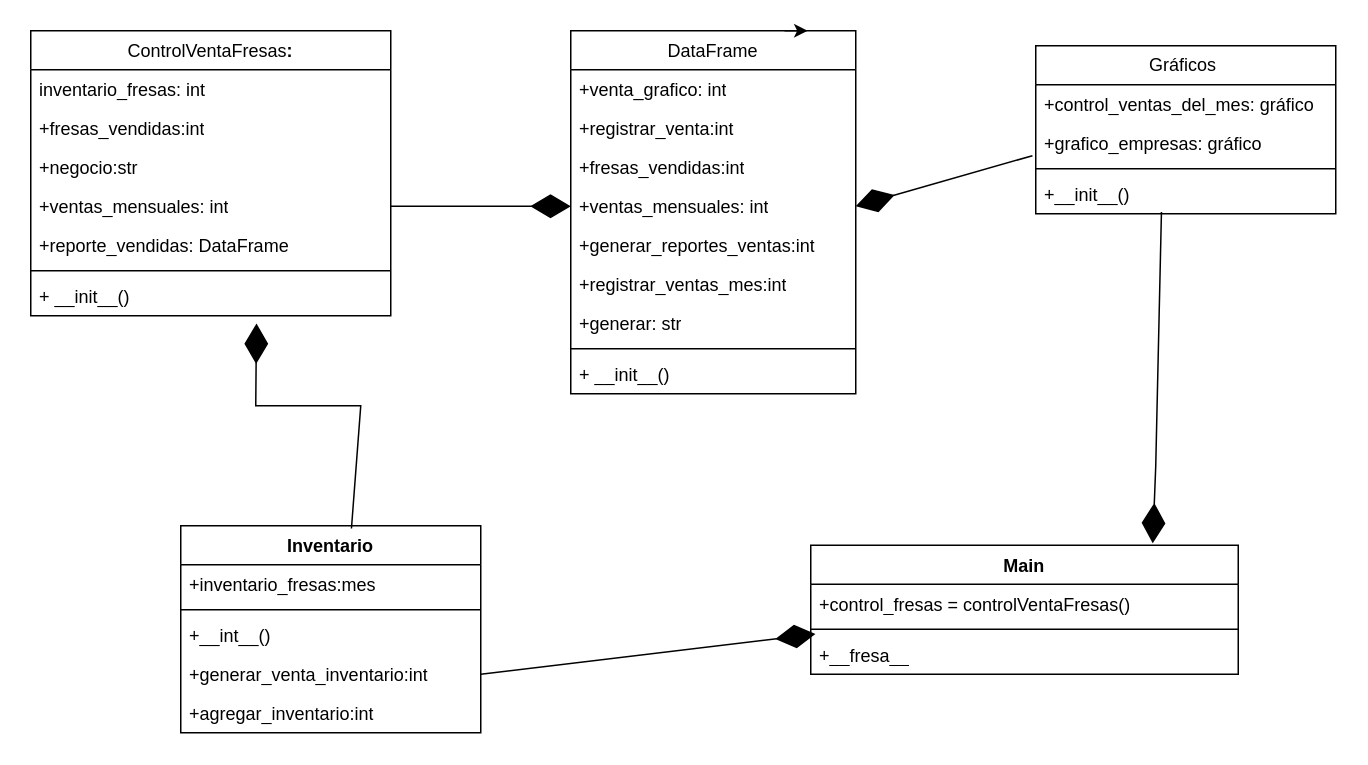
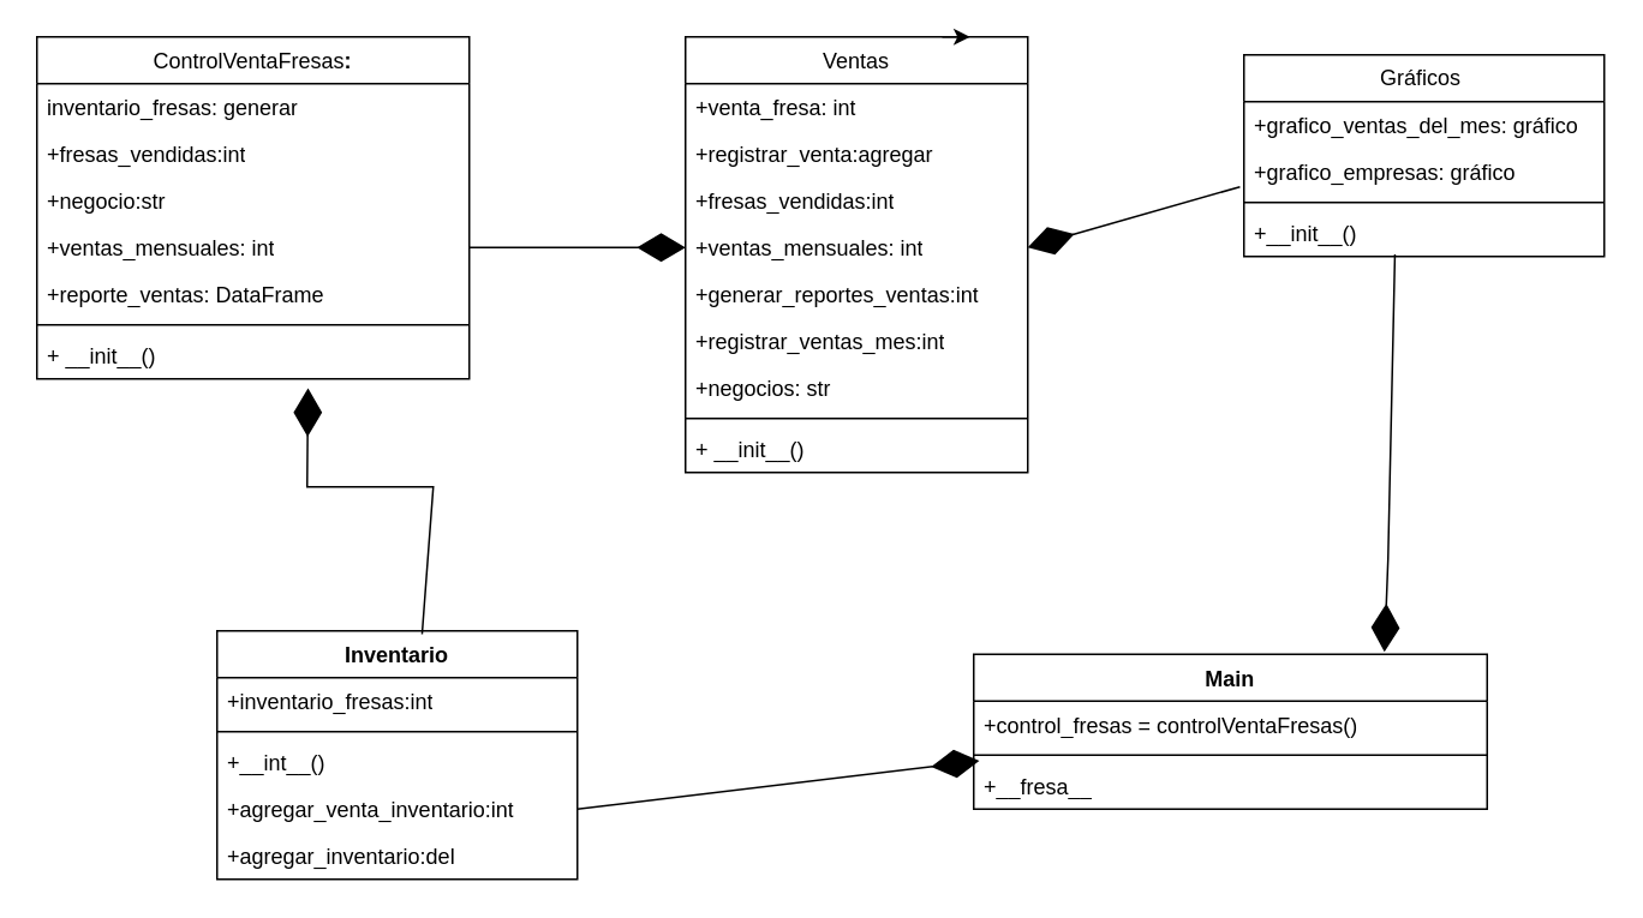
- <mxCell id="10" value="&lt;span style=&quot;font-weight: 400;&quot;&gt;DataFrame&lt;/span&gt;" style="swimlane;fontStyle=1;align=center;verticalAlign=top;childLayout=stackLayout;horizontal=1;startSize=26;horizontalStack=0;resizeParent=1;resizeParentMax=0;resizeLast=0;collapsible=1;marginBottom=0;whiteSpace=wrap;html=1;" vertex="1" parent="1"><mxGeometry x="380" y="20" width="190" height="242" as="geometry" /></mxCell>
+ <mxCell id="10" value="&lt;span style=&quot;font-weight: 400;&quot;&gt;Ventas&lt;/span&gt;" style="swimlane;fontStyle=1;align=center;verticalAlign=top;childLayout=stackLayout;horizontal=1;startSize=26;horizontalStack=0;resizeParent=1;resizeParentMax=0;resizeLast=0;collapsible=1;marginBottom=0;whiteSpace=wrap;html=1;" vertex="1" parent="1"><mxGeometry x="380" y="20" width="190" height="242" as="geometry" /></mxCell>
- <mxCell id="3" value="&lt;div&gt;inventario_fresas: int&lt;br&gt;&lt;/div&gt;" style="text;strokeColor=none;fillColor=none;align=left;verticalAlign=top;spacingLeft=4;spacingRight=4;overflow=hidden;rotatable=0;points=[[0,0.5],[1,0.5]];portConstraint=eastwest;whiteSpace=wrap;html=1;" vertex="1" parent="2"><mxGeometry y="26" width="240" height="26" as="geometry" /></mxCell>
+ <mxCell id="3" value="&lt;div&gt;inventario_fresas: generar&lt;br&gt;&lt;/div&gt;" style="text;strokeColor=none;fillColor=none;align=left;verticalAlign=top;spacingLeft=4;spacingRight=4;overflow=hidden;rotatable=0;points=[[0,0.5],[1,0.5]];portConstraint=eastwest;whiteSpace=wrap;html=1;" vertex="1" parent="2"><mxGeometry y="26" width="240" height="26" as="geometry" /></mxCell>
- <mxCell id="11" value="&lt;div&gt;+venta_grafico: int&lt;br&gt;&lt;/div&gt;&lt;div&gt;&lt;br&gt;&lt;/div&gt;" style="text;strokeColor=none;fillColor=none;align=left;verticalAlign=top;spacingLeft=4;spacingRight=4;overflow=hidden;rotatable=0;points=[[0,0.5],[1,0.5]];portConstraint=eastwest;whiteSpace=wrap;html=1;" vertex="1" parent="10"><mxGeometry y="26" width="190" height="26" as="geometry" /></mxCell>
+ <mxCell id="11" value="&lt;div&gt;+venta_fresa: int&lt;br&gt;&lt;/div&gt;&lt;div&gt;&lt;br&gt;&lt;/div&gt;" style="text;strokeColor=none;fillColor=none;align=left;verticalAlign=top;spacingLeft=4;spacingRight=4;overflow=hidden;rotatable=0;points=[[0,0.5],[1,0.5]];portConstraint=eastwest;whiteSpace=wrap;html=1;" vertex="1" parent="10"><mxGeometry y="26" width="190" height="26" as="geometry" /></mxCell>
- <mxCell id="21" value="+control_ventas_del_mes: gráfico" style="text;strokeColor=none;fillColor=none;align=left;verticalAlign=top;spacingLeft=4;spacingRight=4;overflow=hidden;rotatable=0;points=[[0,0.5],[1,0.5]];portConstraint=eastwest;whiteSpace=wrap;html=1;" vertex="1" parent="20"><mxGeometry y="26" width="200" height="26" as="geometry" /></mxCell>
+ <mxCell id="21" value="+grafico_ventas_del_mes: gráfico" style="text;strokeColor=none;fillColor=none;align=left;verticalAlign=top;spacingLeft=4;spacingRight=4;overflow=hidden;rotatable=0;points=[[0,0.5],[1,0.5]];portConstraint=eastwest;whiteSpace=wrap;html=1;" vertex="1" parent="20"><mxGeometry y="26" width="200" height="26" as="geometry" /></mxCell>
- <mxCell id="12" value="+registrar_venta:int" style="text;strokeColor=none;fillColor=none;align=left;verticalAlign=top;spacingLeft=4;spacingRight=4;overflow=hidden;rotatable=0;points=[[0,0.5],[1,0.5]];portConstraint=eastwest;whiteSpace=wrap;html=1;" vertex="1" parent="10"><mxGeometry y="52" width="190" height="26" as="geometry" /></mxCell>
+ <mxCell id="12" value="+registrar_venta:agregar" style="text;strokeColor=none;fillColor=none;align=left;verticalAlign=top;spacingLeft=4;spacingRight=4;overflow=hidden;rotatable=0;points=[[0,0.5],[1,0.5]];portConstraint=eastwest;whiteSpace=wrap;html=1;" vertex="1" parent="10"><mxGeometry y="52" width="190" height="26" as="geometry" /></mxCell>
- <mxCell id="7" value="+reporte_vendidas: DataFrame" style="text;strokeColor=none;fillColor=none;align=left;verticalAlign=top;spacingLeft=4;spacingRight=4;overflow=hidden;rotatable=0;points=[[0,0.5],[1,0.5]];portConstraint=eastwest;whiteSpace=wrap;html=1;" vertex="1" parent="2"><mxGeometry y="130" width="240" height="26" as="geometry" /></mxCell>
+ <mxCell id="7" value="+reporte_ventas: DataFrame" style="text;strokeColor=none;fillColor=none;align=left;verticalAlign=top;spacingLeft=4;spacingRight=4;overflow=hidden;rotatable=0;points=[[0,0.5],[1,0.5]];portConstraint=eastwest;whiteSpace=wrap;html=1;" vertex="1" parent="2"><mxGeometry y="130" width="240" height="26" as="geometry" /></mxCell>
- <mxCell id="17" value="+generar: str" style="text;strokeColor=none;fillColor=none;align=left;verticalAlign=top;spacingLeft=4;spacingRight=4;overflow=hidden;rotatable=0;points=[[0,0.5],[1,0.5]];portConstraint=eastwest;whiteSpace=wrap;html=1;" vertex="1" parent="10"><mxGeometry y="182" width="190" height="26" as="geometry" /></mxCell>
+ <mxCell id="17" value="+negocios: str" style="text;strokeColor=none;fillColor=none;align=left;verticalAlign=top;spacingLeft=4;spacingRight=4;overflow=hidden;rotatable=0;points=[[0,0.5],[1,0.5]];portConstraint=eastwest;whiteSpace=wrap;html=1;" vertex="1" parent="10"><mxGeometry y="182" width="190" height="26" as="geometry" /></mxCell>
- <mxCell id="26" value="+inventario_fresas:mes" style="text;strokeColor=none;fillColor=none;align=left;verticalAlign=top;spacingLeft=4;spacingRight=4;overflow=hidden;rotatable=0;points=[[0,0.5],[1,0.5]];portConstraint=eastwest;whiteSpace=wrap;html=1;" vertex="1" parent="25"><mxGeometry y="26" width="200" height="26" as="geometry" /></mxCell>
+ <mxCell id="26" value="+inventario_fresas:int" style="text;strokeColor=none;fillColor=none;align=left;verticalAlign=top;spacingLeft=4;spacingRight=4;overflow=hidden;rotatable=0;points=[[0,0.5],[1,0.5]];portConstraint=eastwest;whiteSpace=wrap;html=1;" vertex="1" parent="25"><mxGeometry y="26" width="200" height="26" as="geometry" /></mxCell>
- <mxCell id="29" value="+generar_venta_inventario:int" style="text;strokeColor=none;fillColor=none;align=left;verticalAlign=top;spacingLeft=4;spacingRight=4;overflow=hidden;rotatable=0;points=[[0,0.5],[1,0.5]];portConstraint=eastwest;whiteSpace=wrap;html=1;" vertex="1" parent="25"><mxGeometry y="86" width="200" height="26" as="geometry" /></mxCell>
+ <mxCell id="29" value="+agregar_venta_inventario:int" style="text;strokeColor=none;fillColor=none;align=left;verticalAlign=top;spacingLeft=4;spacingRight=4;overflow=hidden;rotatable=0;points=[[0,0.5],[1,0.5]];portConstraint=eastwest;whiteSpace=wrap;html=1;" vertex="1" parent="25"><mxGeometry y="86" width="200" height="26" as="geometry" /></mxCell>
- <mxCell id="30" value="+agregar_inventario:int" style="text;strokeColor=none;fillColor=none;align=left;verticalAlign=top;spacingLeft=4;spacingRight=4;overflow=hidden;rotatable=0;points=[[0,0.5],[1,0.5]];portConstraint=eastwest;whiteSpace=wrap;html=1;" vertex="1" parent="25"><mxGeometry y="112" width="200" height="26" as="geometry" /></mxCell>
+ <mxCell id="30" value="+agregar_inventario:del" style="text;strokeColor=none;fillColor=none;align=left;verticalAlign=top;spacingLeft=4;spacingRight=4;overflow=hidden;rotatable=0;points=[[0,0.5],[1,0.5]];portConstraint=eastwest;whiteSpace=wrap;html=1;" vertex="1" parent="25"><mxGeometry y="112" width="200" height="26" as="geometry" /></mxCell>
